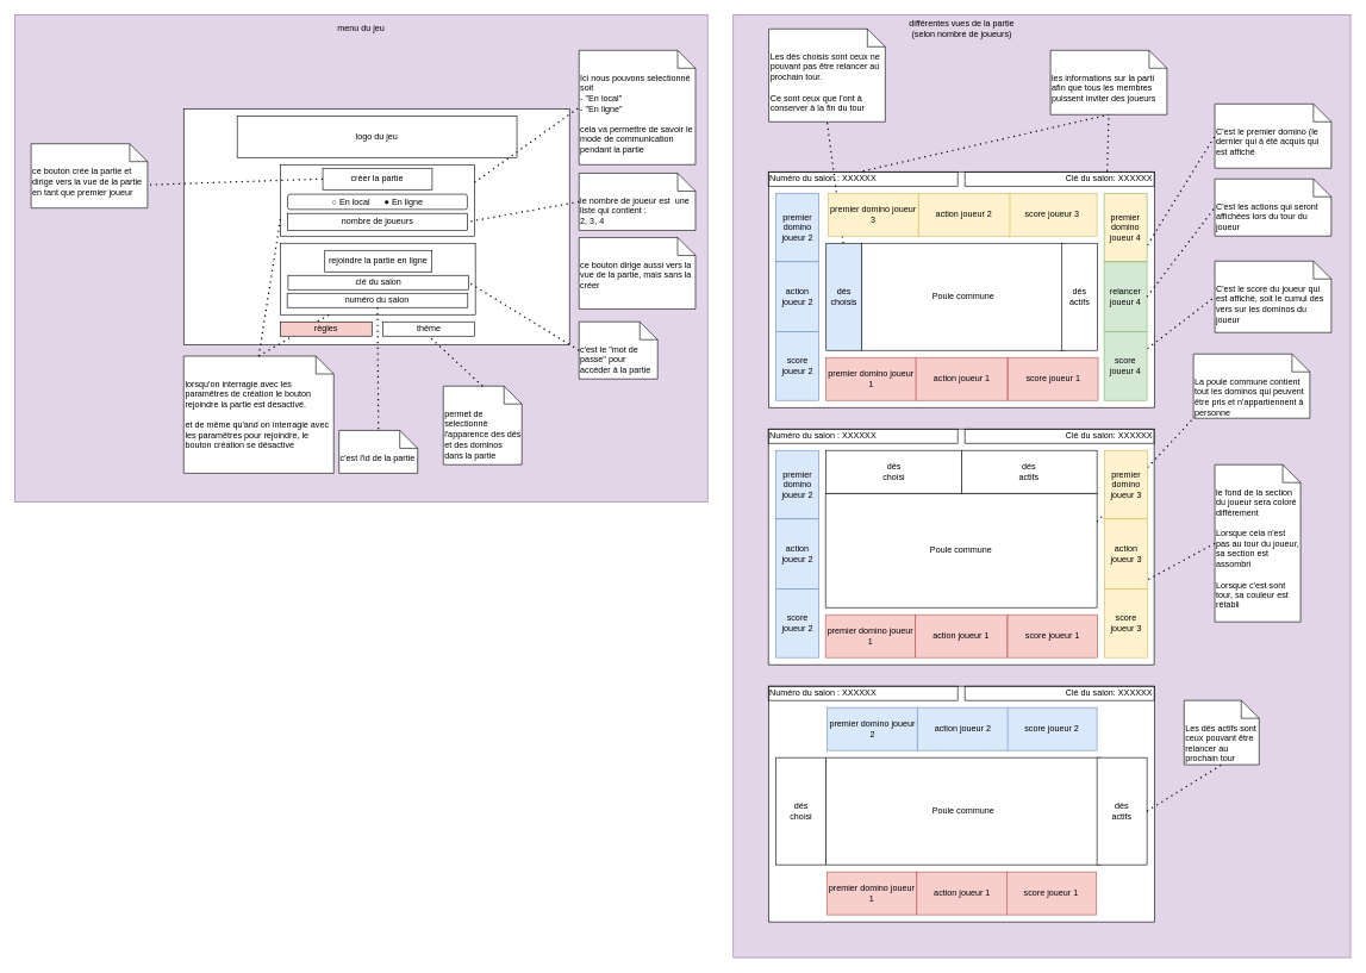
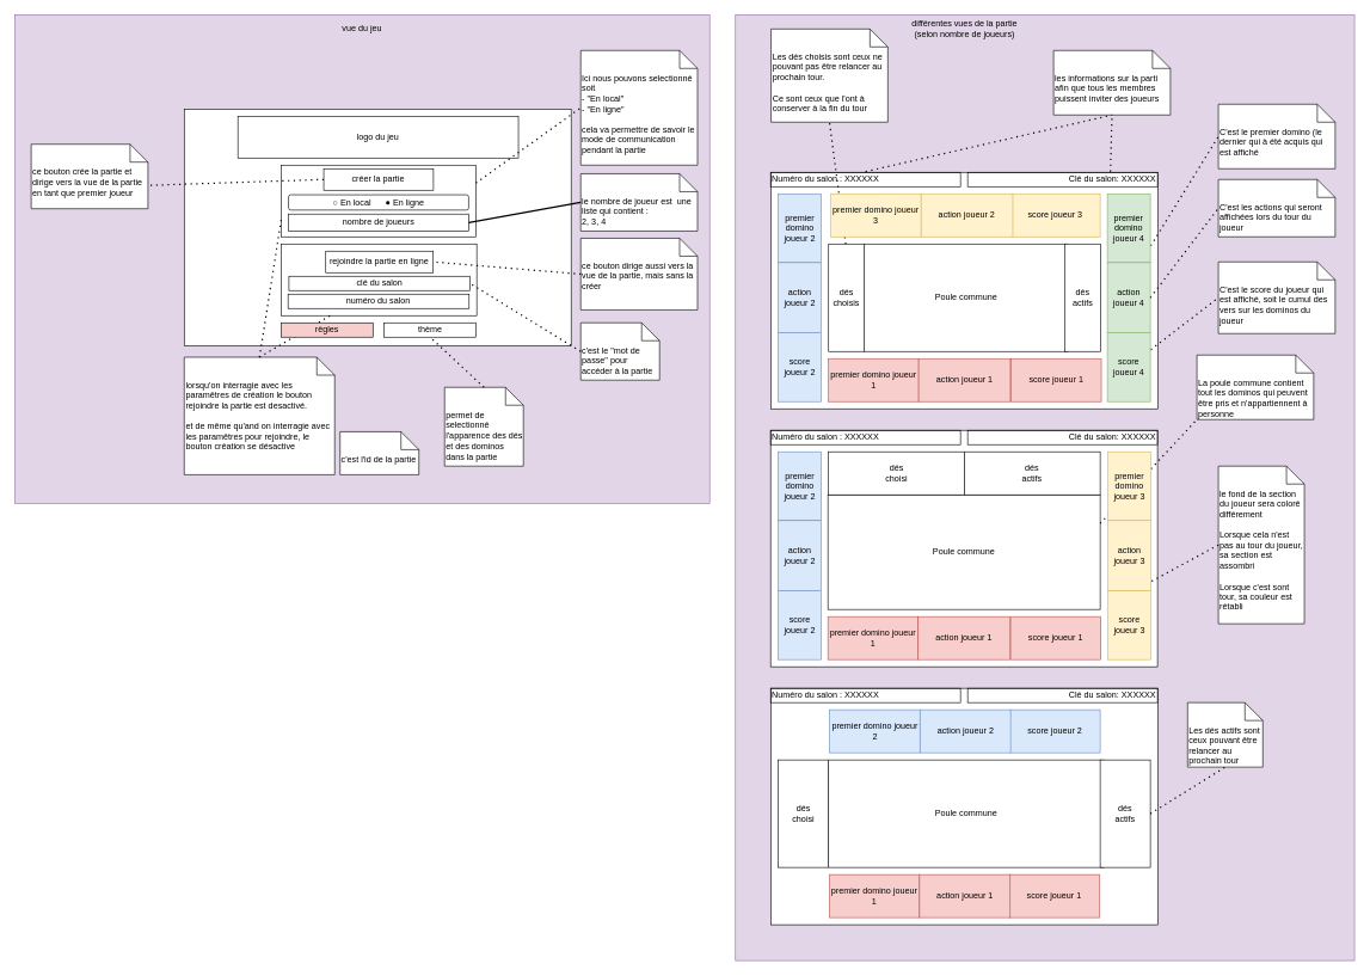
- <mxCell id="13" value="menu du jeu" style="text;html=1;strokeColor=none;fillColor=none;align=center;verticalAlign=middle;whiteSpace=wrap;rounded=0;" parent="1" vertex="1"><mxGeometry x="20" y="20" width="970" height="40" as="geometry" /></mxCell>
+ <mxCell id="13" value="vue du jeu" style="text;html=1;strokeColor=none;fillColor=none;align=center;verticalAlign=middle;whiteSpace=wrap;rounded=0;" parent="1" vertex="1"><mxGeometry x="20" y="20" width="970" height="40" as="geometry" /></mxCell>
- <mxCell id="89" value="" style="endArrow=none;dashed=1;html=1;dashPattern=1 3;strokeWidth=2;rounded=0;hachureGap=4;fontFamily=Architects Daughter;fontSource=https%3A%2F%2Ffonts.googleapis.com%2Fcss%3Ffamily%3DArchitects%2BDaughter;fontSize=20;fontColor=default;exitX=0;exitY=0.5;exitDx=0;exitDy=0;exitPerimeter=0;entryX=1;entryY=0.5;entryDx=0;entryDy=0;" parent="1" source="28" target="55" edge="1"><mxGeometry width="50" height="50" relative="1" as="geometry"><mxPoint x="-67" y="262" as="sourcePoint" /><mxPoint x="-17" y="222" as="targetPoint" /></mxGeometry></mxCell>
+ <mxCell id="89" value="" style="endArrow=none;dashed=0;html=1;dashPattern=1 3;strokeWidth=2;rounded=0;hachureGap=4;fontFamily=Architects Daughter;fontSource=https%3A%2F%2Ffonts.googleapis.com%2Fcss%3Ffamily%3DArchitects%2BDaughter;fontSize=20;fontColor=default;exitX=0;exitY=0.5;exitDx=0;exitDy=0;exitPerimeter=0;entryX=1;entryY=0.5;entryDx=0;entryDy=0;" parent="1" source="28" target="55" edge="1"><mxGeometry width="50" height="50" relative="1" as="geometry"><mxPoint x="-67" y="262" as="sourcePoint" /><mxPoint x="-17" y="222" as="targetPoint" /></mxGeometry></mxCell>
- <mxCell id="77" value="premier domino joueur 4" style="rounded=0;whiteSpace=wrap;html=1;fillColor=#fff2cc;strokeColor=#82b366;" parent="1" vertex="1"><mxGeometry x="1545" y="270" width="60" height="96" as="geometry" /></mxCell>
+ <mxCell id="77" value="premier domino joueur 4" style="rounded=0;whiteSpace=wrap;html=1;fillColor=#d5e8d4;strokeColor=#82b366;" parent="1" vertex="1"><mxGeometry x="1545" y="270" width="60" height="96" as="geometry" /></mxCell>
+ <mxCell id="84" value="" style="endArrow=none;dashed=1;html=1;dashPattern=1 3;strokeWidth=2;rounded=0;hachureGap=4;fontFamily=Architects Daughter;fontSource=https%3A%2F%2Ffonts.googleapis.com%2Fcss%3Ffamily%3DArchitects%2BDaughter;fontSize=20;fontColor=default;exitX=0;exitY=0.5;exitDx=0;exitDy=0;exitPerimeter=0;entryX=1;entryY=0.5;entryDx=0;entryDy=0;" parent="1" source="33" target="57" edge="1"><mxGeometry width="50" height="50" relative="1" as="geometry"><mxPoint x="-67" y="262" as="sourcePoint" /><mxPoint x="-17" y="222" as="targetPoint" /></mxGeometry></mxCell>
- <mxCell id="20" value="dés&lt;br&gt;choisis" style="rounded=0;whiteSpace=wrap;html=1;fillColor=#dae8fc;" parent="1" vertex="1"><mxGeometry x="1155.94" y="340" width="50" height="150" as="geometry" /></mxCell>
+ <mxCell id="20" value="dés&lt;br&gt;choisis" style="rounded=0;whiteSpace=wrap;html=1;" parent="1" vertex="1"><mxGeometry x="1155.94" y="340" width="50" height="150" as="geometry" /></mxCell>
- <mxCell id="79" value="relancer joueur 4" style="rounded=0;whiteSpace=wrap;html=1;fillColor=#d5e8d4;strokeColor=#82b366;" parent="1" vertex="1"><mxGeometry x="1545" y="366" width="60" height="98" as="geometry" /></mxCell>
+ <mxCell id="79" value="action joueur 4" style="rounded=0;whiteSpace=wrap;html=1;fillColor=#d5e8d4;strokeColor=#82b366;" parent="1" vertex="1"><mxGeometry x="1545" y="366" width="60" height="98" as="geometry" /></mxCell>
- <mxCell id="86" value="" style="endArrow=none;dashed=1;html=1;dashPattern=1 3;strokeWidth=2;rounded=0;hachureGap=4;fontFamily=Architects Daughter;fontSource=https%3A%2F%2Ffonts.googleapis.com%2Fcss%3Ffamily%3DArchitects%2BDaughter;fontSize=20;fontColor=default;exitX=0.5;exitY=1;exitDx=0;exitDy=0;entryX=0.5;entryY=0;entryDx=0;entryDy=0;entryPerimeter=0;" parent="1" source="58" target="29" edge="1"><mxGeometry width="50" height="50" relative="1" as="geometry"><mxPoint x="-67" y="262" as="sourcePoint" /><mxPoint x="-17" y="222" as="targetPoint" /></mxGeometry></mxCell>
